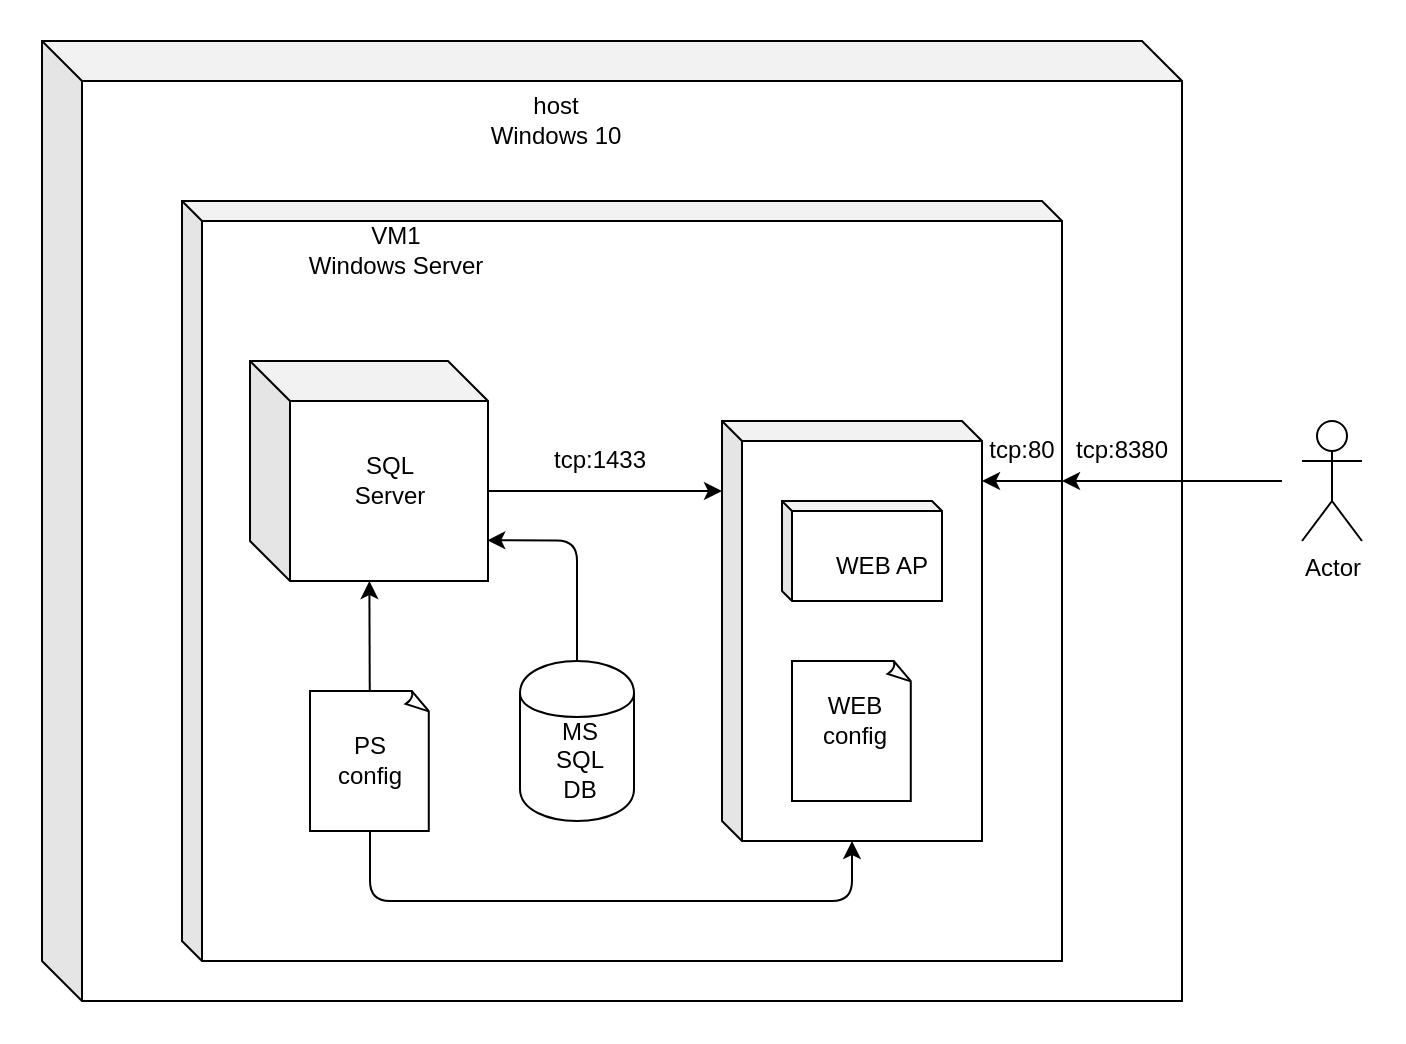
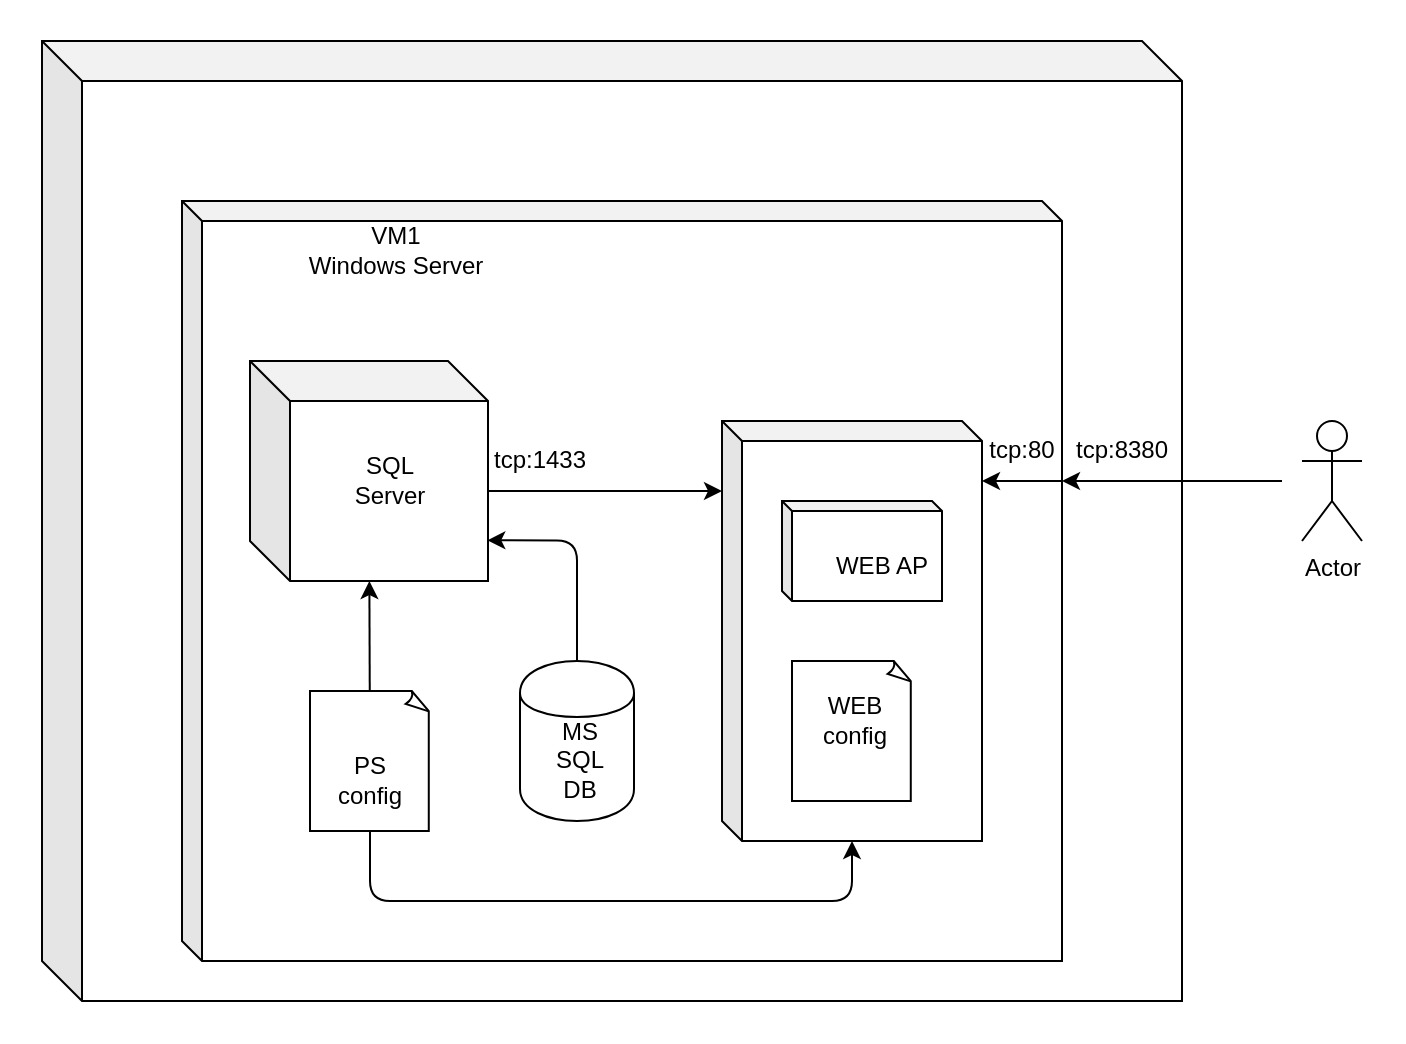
- <mxCell id="6" value="host&lt;br&gt;Windows 10&lt;br&gt;" style="text;html=1;strokeColor=none;fillColor=none;align=center;verticalAlign=middle;whiteSpace=wrap;rounded=0;" vertex="1" parent="1"><mxGeometry x="204.5" y="50" width="146" height="20" as="geometry" /></mxCell>
- <mxCell id="20" value="tcp:1433" style="text;html=1;strokeColor=none;fillColor=none;align=center;verticalAlign=middle;whiteSpace=wrap;rounded=0;" vertex="1" parent="1"><mxGeometry x="279.5" y="220" width="40" height="20" as="geometry" /></mxCell>
+ <mxCell id="20" value="tcp:1433" style="text;html=1;strokeColor=none;fillColor=none;align=center;verticalAlign=middle;whiteSpace=wrap;rounded=0;" vertex="1" parent="1"><mxGeometry x="249.5" y="220" width="40" height="20" as="geometry" /></mxCell>
- <mxCell id="18" value="PS config" style="text;html=1;strokeColor=none;fillColor=none;align=center;verticalAlign=middle;whiteSpace=wrap;rounded=0;" vertex="1" parent="1"><mxGeometry x="164.5" y="370" width="40" height="20" as="geometry" /></mxCell>
+ <mxCell id="18" value="PS config" style="text;html=1;strokeColor=none;fillColor=none;align=center;verticalAlign=middle;whiteSpace=wrap;rounded=0;" vertex="1" parent="1"><mxGeometry x="164.5" y="380" width="40" height="20" as="geometry" /></mxCell>
